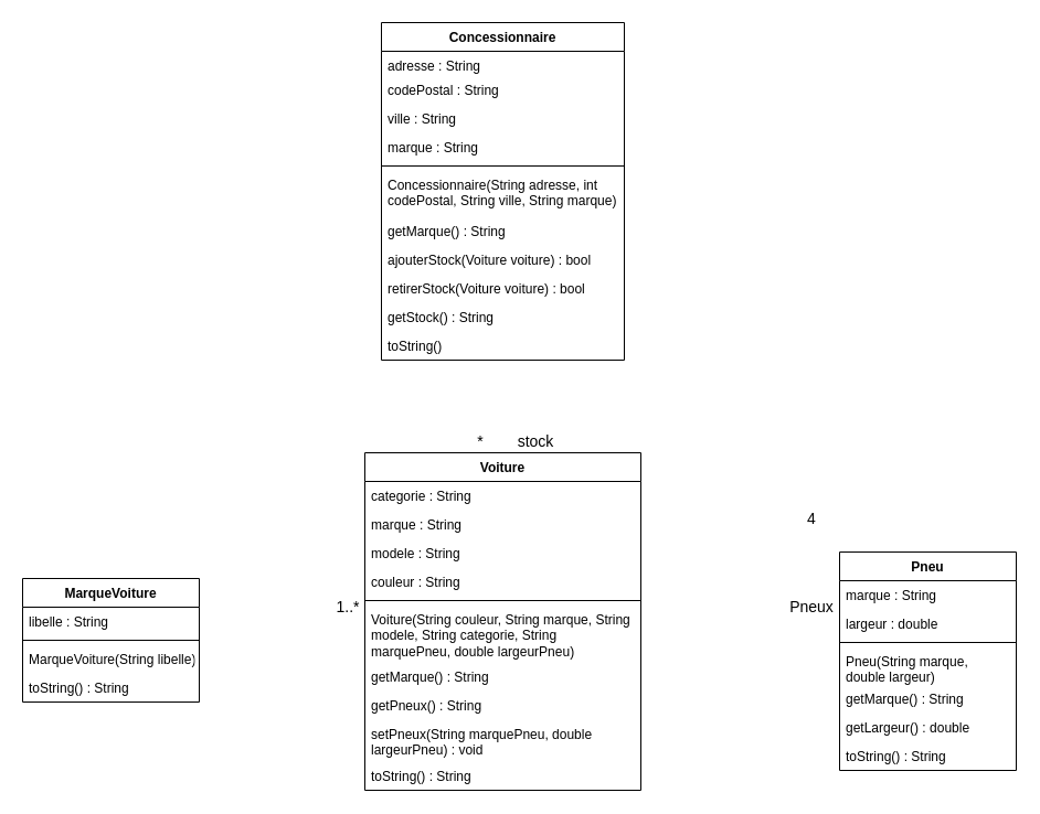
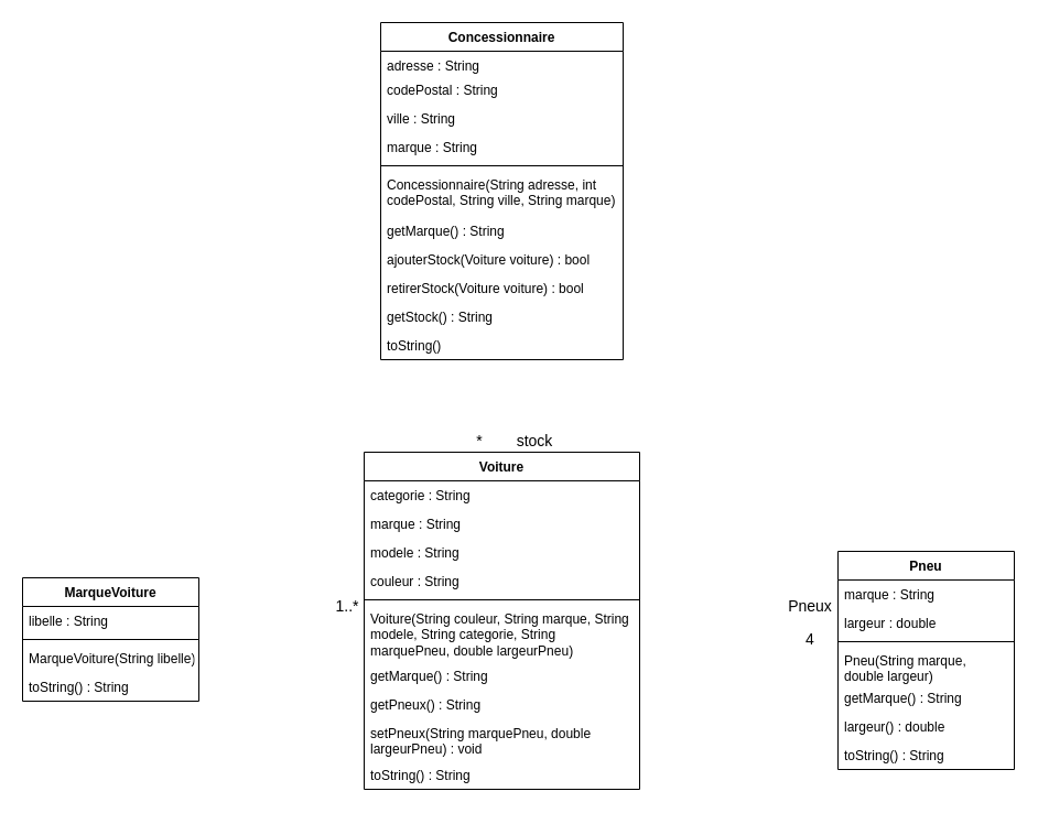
- <mxCell id="33" value="4" style="text;html=1;strokeColor=none;fillColor=none;align=center;verticalAlign=middle;whiteSpace=wrap;rounded=0;fontSize=14;" vertex="1" parent="1"><mxGeometry x="720" y="460" width="30" height="20" as="geometry" /></mxCell>
+ <mxCell id="33" value="4" style="text;html=1;strokeColor=none;fillColor=none;align=center;verticalAlign=middle;whiteSpace=wrap;rounded=0;fontSize=14;" vertex="1" parent="1"><mxGeometry x="720" y="570" width="30" height="20" as="geometry" /></mxCell>
- <mxCell id="8" value="getLargeur() : double&#10;" style="text;strokeColor=none;fillColor=none;align=left;verticalAlign=top;spacingLeft=4;spacingRight=4;overflow=hidden;rotatable=0;points=[[0,0.5],[1,0.5]];portConstraint=eastwest;" vertex="1" parent="2"><mxGeometry y="146" width="160" height="26" as="geometry" /></mxCell>
+ <mxCell id="8" value="largeur() : double&#10;" style="text;strokeColor=none;fillColor=none;align=left;verticalAlign=top;spacingLeft=4;spacingRight=4;overflow=hidden;rotatable=0;points=[[0,0.5],[1,0.5]];portConstraint=eastwest;" vertex="1" parent="2"><mxGeometry y="146" width="160" height="26" as="geometry" /></mxCell>
